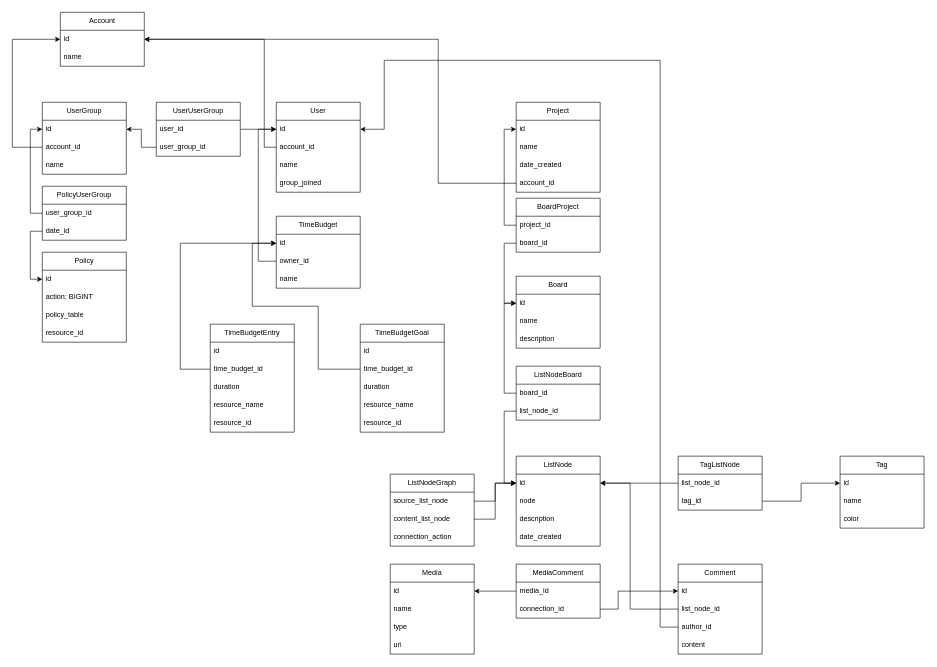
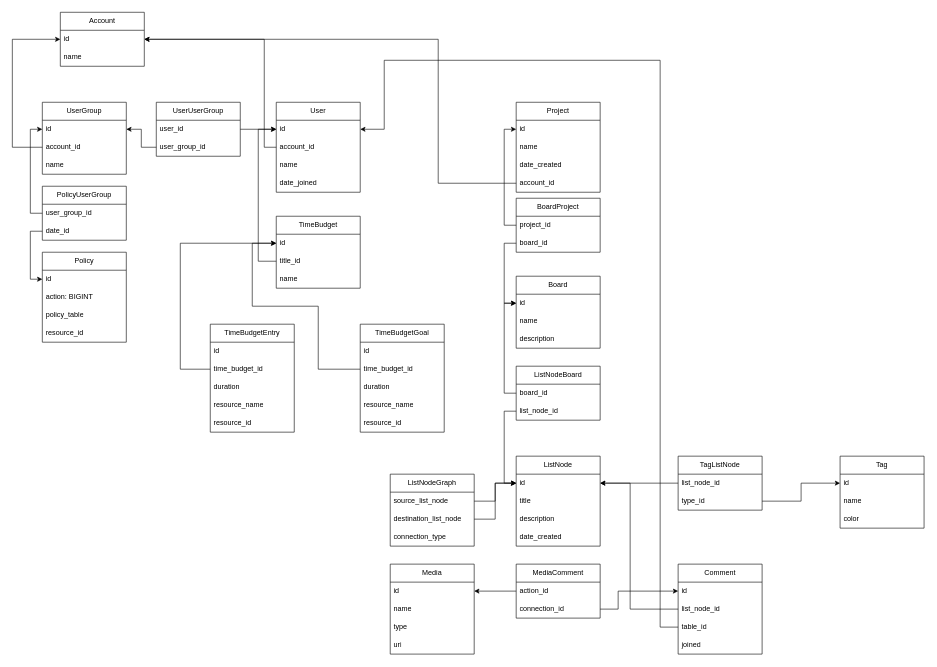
- <mxCell id="13" value="group_joined" style="text;strokeColor=none;fillColor=none;align=left;verticalAlign=middle;spacingLeft=4;spacingRight=4;overflow=hidden;points=[[0,0.5],[1,0.5]];portConstraint=eastwest;rotatable=0;whiteSpace=wrap;html=1;" vertex="1" parent="9"><mxGeometry y="120" width="140" height="30" as="geometry" /></mxCell>
+ <mxCell id="13" value="date_joined" style="text;strokeColor=none;fillColor=none;align=left;verticalAlign=middle;spacingLeft=4;spacingRight=4;overflow=hidden;points=[[0,0.5],[1,0.5]];portConstraint=eastwest;rotatable=0;whiteSpace=wrap;html=1;" vertex="1" parent="9"><mxGeometry y="120" width="140" height="30" as="geometry" /></mxCell>
- <mxCell id="31" value="owner_id" style="text;strokeColor=none;fillColor=none;align=left;verticalAlign=middle;spacingLeft=4;spacingRight=4;overflow=hidden;points=[[0,0.5],[1,0.5]];portConstraint=eastwest;rotatable=0;whiteSpace=wrap;html=1;" vertex="1" parent="29"><mxGeometry y="60" width="140" height="30" as="geometry" /></mxCell>
+ <mxCell id="31" value="title_id" style="text;strokeColor=none;fillColor=none;align=left;verticalAlign=middle;spacingLeft=4;spacingRight=4;overflow=hidden;points=[[0,0.5],[1,0.5]];portConstraint=eastwest;rotatable=0;whiteSpace=wrap;html=1;" vertex="1" parent="29"><mxGeometry y="60" width="140" height="30" as="geometry" /></mxCell>
- <mxCell id="62" value="node" style="text;strokeColor=none;fillColor=none;align=left;verticalAlign=middle;spacingLeft=4;spacingRight=4;overflow=hidden;points=[[0,0.5],[1,0.5]];portConstraint=eastwest;rotatable=0;whiteSpace=wrap;html=1;" vertex="1" parent="60"><mxGeometry y="60" width="140" height="30" as="geometry" /></mxCell>
+ <mxCell id="62" value="title" style="text;strokeColor=none;fillColor=none;align=left;verticalAlign=middle;spacingLeft=4;spacingRight=4;overflow=hidden;points=[[0,0.5],[1,0.5]];portConstraint=eastwest;rotatable=0;whiteSpace=wrap;html=1;" vertex="1" parent="60"><mxGeometry y="60" width="140" height="30" as="geometry" /></mxCell>
- <mxCell id="104" value="tag_id" style="text;strokeColor=none;fillColor=none;align=left;verticalAlign=middle;spacingLeft=4;spacingRight=4;overflow=hidden;points=[[0,0.5],[1,0.5]];portConstraint=eastwest;rotatable=0;whiteSpace=wrap;html=1;" vertex="1" parent="102"><mxGeometry y="60" width="140" height="30" as="geometry" /></mxCell>
+ <mxCell id="104" value="type_id" style="text;strokeColor=none;fillColor=none;align=left;verticalAlign=middle;spacingLeft=4;spacingRight=4;overflow=hidden;points=[[0,0.5],[1,0.5]];portConstraint=eastwest;rotatable=0;whiteSpace=wrap;html=1;" vertex="1" parent="102"><mxGeometry y="60" width="140" height="30" as="geometry" /></mxCell>
- <mxCell id="88" value="content_list_node" style="text;strokeColor=none;fillColor=none;align=left;verticalAlign=middle;spacingLeft=4;spacingRight=4;overflow=hidden;points=[[0,0.5],[1,0.5]];portConstraint=eastwest;rotatable=0;whiteSpace=wrap;html=1;" vertex="1" parent="86"><mxGeometry y="60" width="140" height="30" as="geometry" /></mxCell>
+ <mxCell id="88" value="destination_list_node" style="text;strokeColor=none;fillColor=none;align=left;verticalAlign=middle;spacingLeft=4;spacingRight=4;overflow=hidden;points=[[0,0.5],[1,0.5]];portConstraint=eastwest;rotatable=0;whiteSpace=wrap;html=1;" vertex="1" parent="86"><mxGeometry y="60" width="140" height="30" as="geometry" /></mxCell>
- <mxCell id="89" value="connection_action" style="text;strokeColor=none;fillColor=none;align=left;verticalAlign=middle;spacingLeft=4;spacingRight=4;overflow=hidden;points=[[0,0.5],[1,0.5]];portConstraint=eastwest;rotatable=0;whiteSpace=wrap;html=1;" vertex="1" parent="86"><mxGeometry y="90" width="140" height="30" as="geometry" /></mxCell>
+ <mxCell id="89" value="connection_type" style="text;strokeColor=none;fillColor=none;align=left;verticalAlign=middle;spacingLeft=4;spacingRight=4;overflow=hidden;points=[[0,0.5],[1,0.5]];portConstraint=eastwest;rotatable=0;whiteSpace=wrap;html=1;" vertex="1" parent="86"><mxGeometry y="90" width="140" height="30" as="geometry" /></mxCell>
- <mxCell id="76" value="media_id" style="text;strokeColor=none;fillColor=none;align=left;verticalAlign=middle;spacingLeft=4;spacingRight=4;overflow=hidden;points=[[0,0.5],[1,0.5]];portConstraint=eastwest;rotatable=0;whiteSpace=wrap;html=1;" vertex="1" parent="75"><mxGeometry y="30" width="140" height="30" as="geometry" /></mxCell>
+ <mxCell id="76" value="action_id" style="text;strokeColor=none;fillColor=none;align=left;verticalAlign=middle;spacingLeft=4;spacingRight=4;overflow=hidden;points=[[0,0.5],[1,0.5]];portConstraint=eastwest;rotatable=0;whiteSpace=wrap;html=1;" vertex="1" parent="75"><mxGeometry y="30" width="140" height="30" as="geometry" /></mxCell>
- <mxCell id="73" value="author_id" style="text;strokeColor=none;fillColor=none;align=left;verticalAlign=middle;spacingLeft=4;spacingRight=4;overflow=hidden;points=[[0,0.5],[1,0.5]];portConstraint=eastwest;rotatable=0;whiteSpace=wrap;html=1;" vertex="1" parent="70"><mxGeometry y="90" width="140" height="30" as="geometry" /></mxCell>
+ <mxCell id="73" value="table_id" style="text;strokeColor=none;fillColor=none;align=left;verticalAlign=middle;spacingLeft=4;spacingRight=4;overflow=hidden;points=[[0,0.5],[1,0.5]];portConstraint=eastwest;rotatable=0;whiteSpace=wrap;html=1;" vertex="1" parent="70"><mxGeometry y="90" width="140" height="30" as="geometry" /></mxCell>
- <mxCell id="74" value="content" style="text;strokeColor=none;fillColor=none;align=left;verticalAlign=middle;spacingLeft=4;spacingRight=4;overflow=hidden;points=[[0,0.5],[1,0.5]];portConstraint=eastwest;rotatable=0;whiteSpace=wrap;html=1;" vertex="1" parent="70"><mxGeometry y="120" width="140" height="30" as="geometry" /></mxCell>
+ <mxCell id="74" value="joined" style="text;strokeColor=none;fillColor=none;align=left;verticalAlign=middle;spacingLeft=4;spacingRight=4;overflow=hidden;points=[[0,0.5],[1,0.5]];portConstraint=eastwest;rotatable=0;whiteSpace=wrap;html=1;" vertex="1" parent="70"><mxGeometry y="120" width="140" height="30" as="geometry" /></mxCell>
